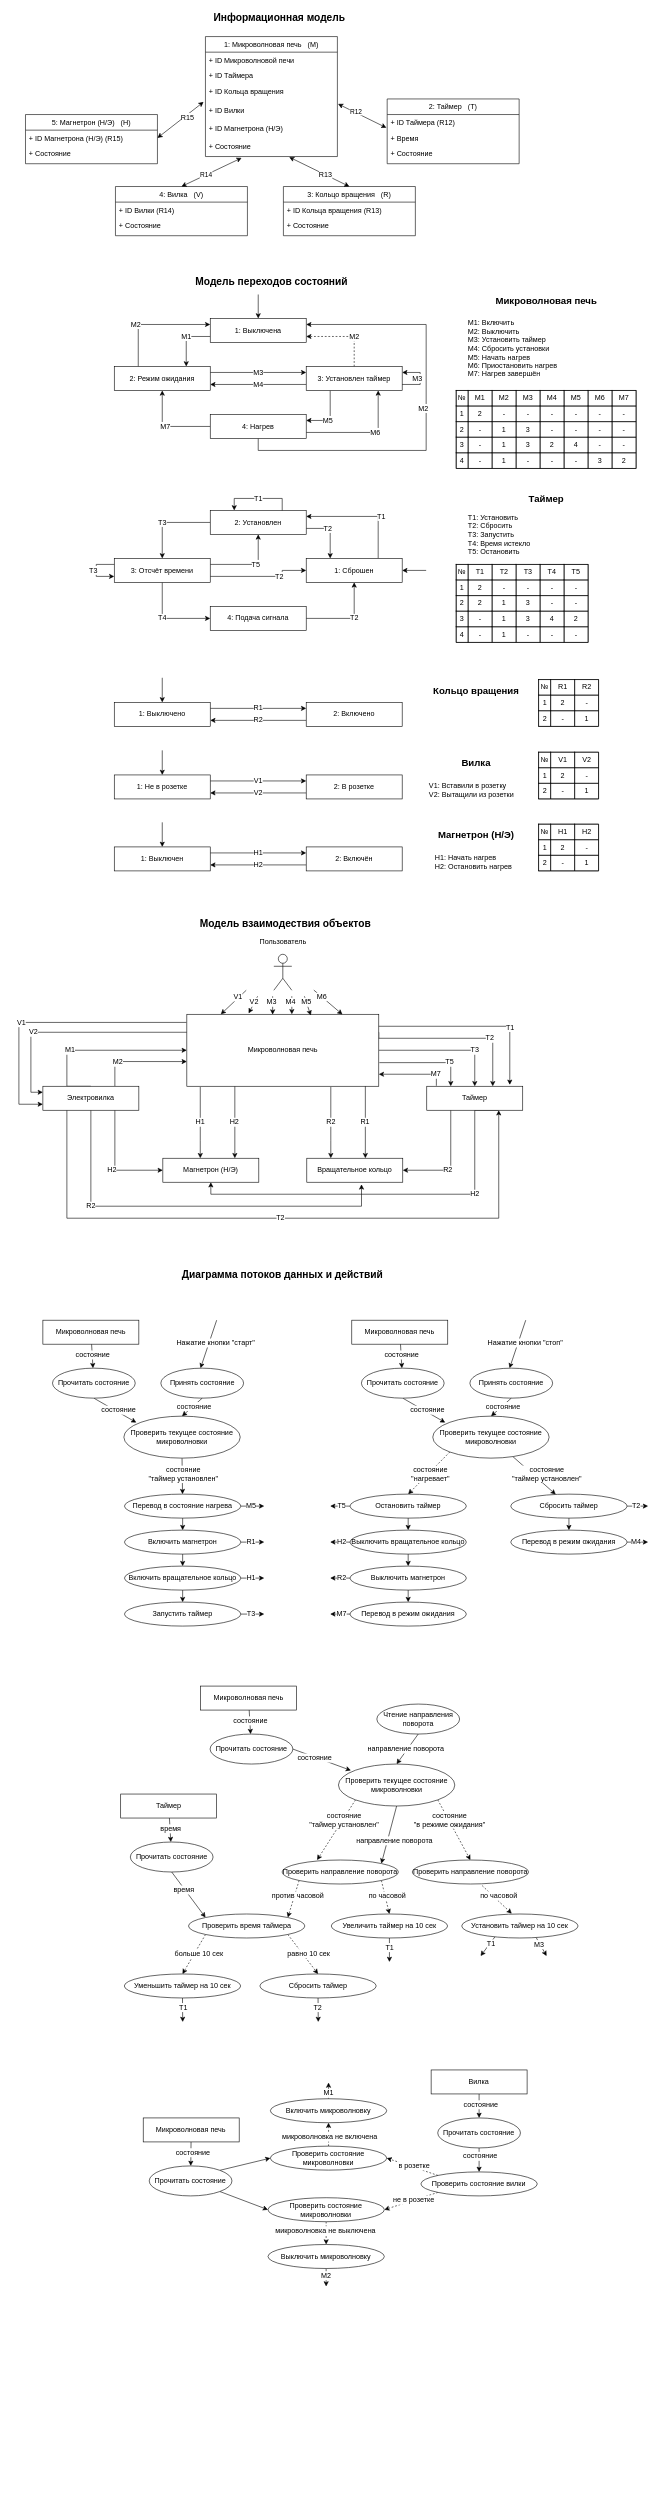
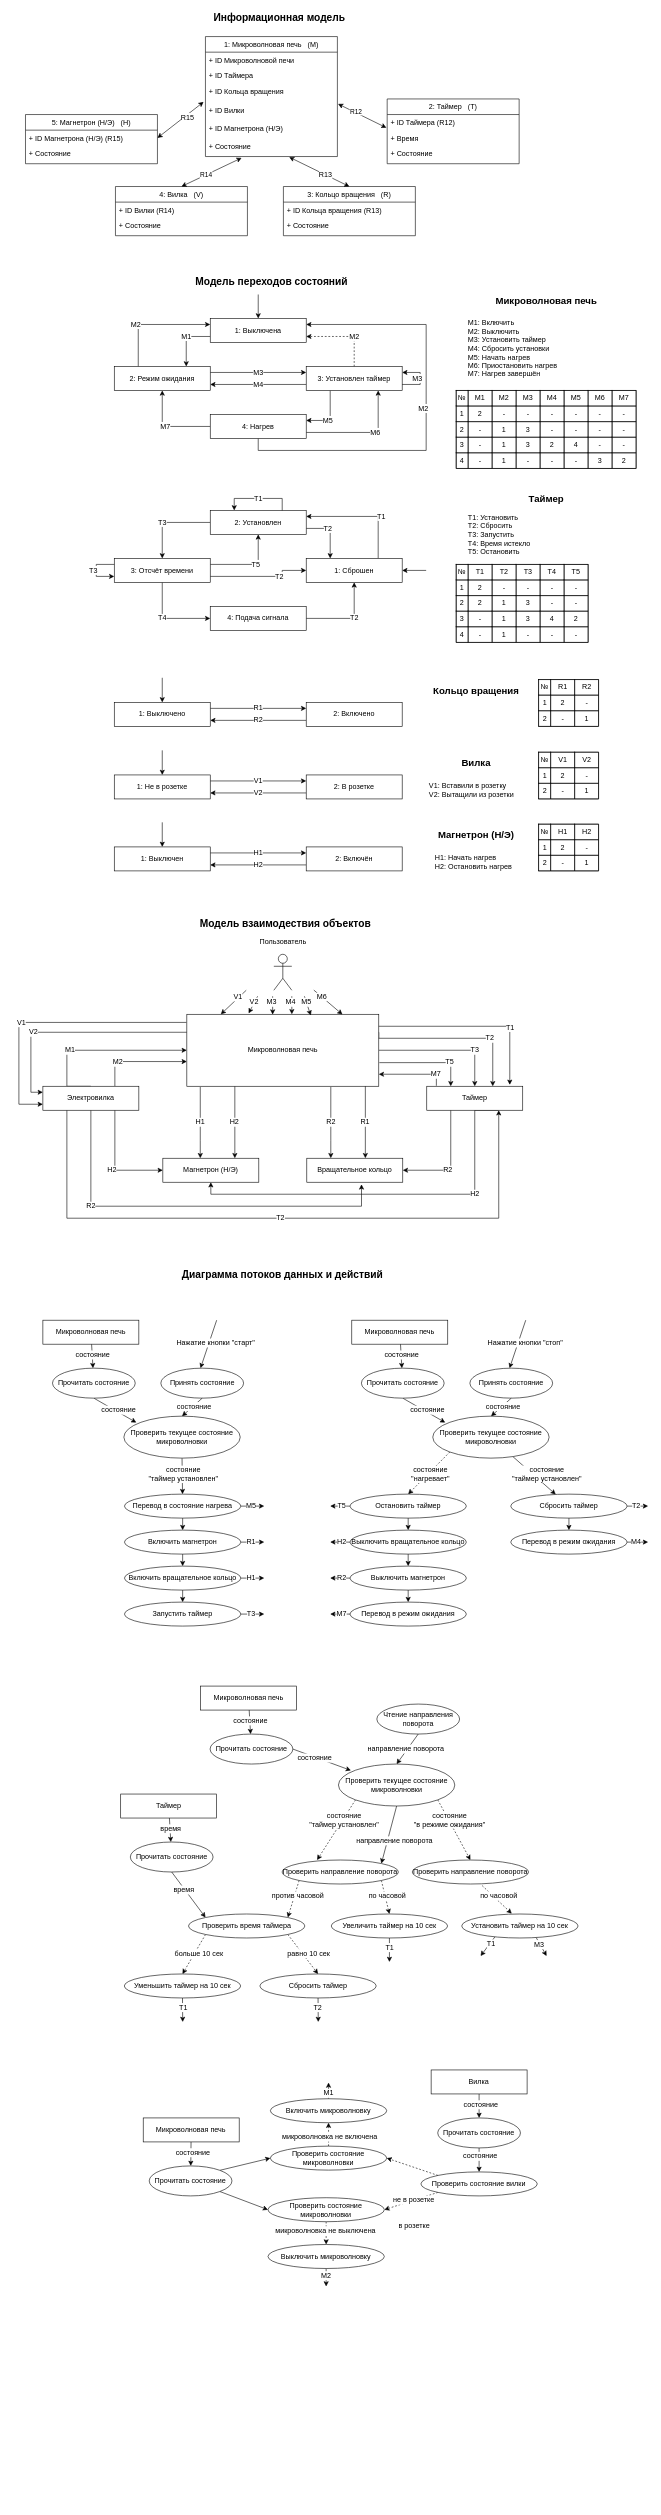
- <mxCell id="413" value="в розетке" style="text;html=1;align=center;verticalAlign=middle;resizable=0;points=[];autosize=1;labelBorderColor=none;labelBackgroundColor=#ffffff;" parent="1" vertex="1"><mxGeometry x="655.25" y="3600" width="70" height="20" as="geometry" /></mxCell>
+ <mxCell id="413" value="в розетке" style="text;html=1;align=center;verticalAlign=middle;resizable=0;points=[];autosize=1;labelBorderColor=none;labelBackgroundColor=#ffffff;" parent="1" vertex="1"><mxGeometry x="655.25" y="3700" width="70" height="20" as="geometry" /></mxCell>
